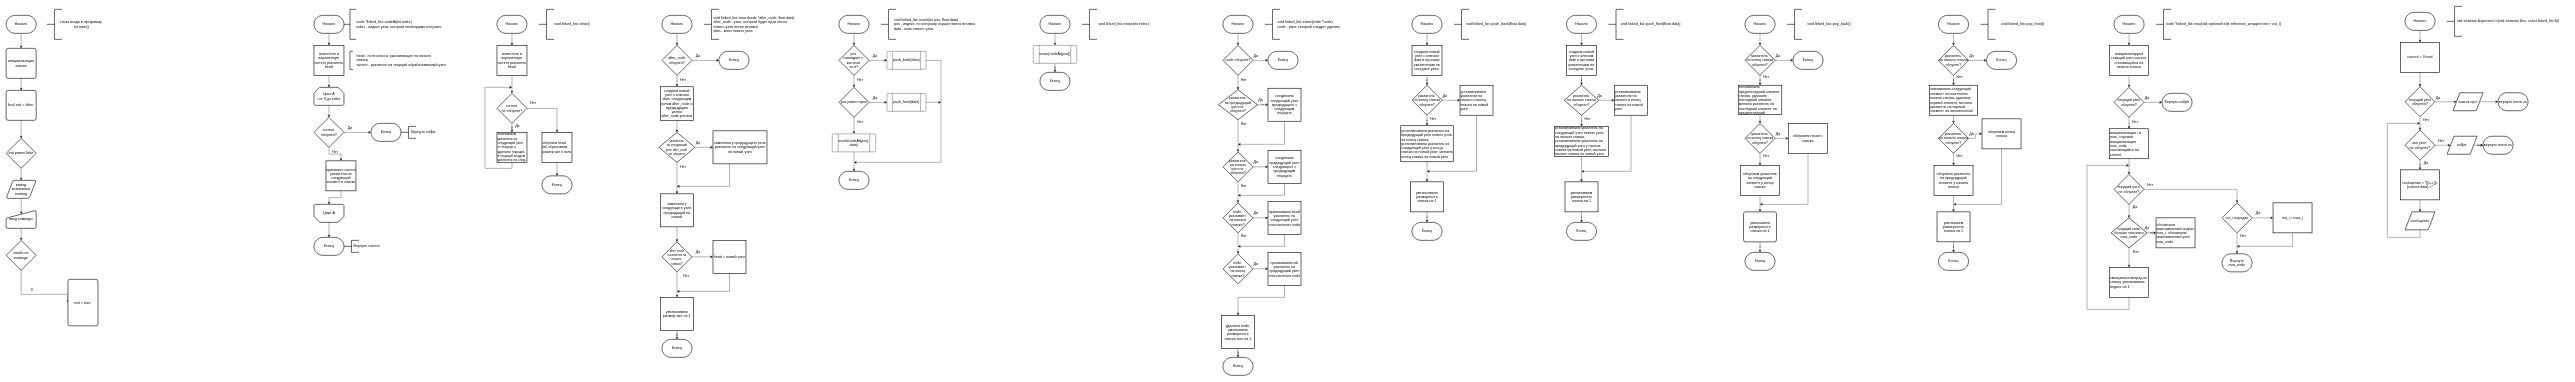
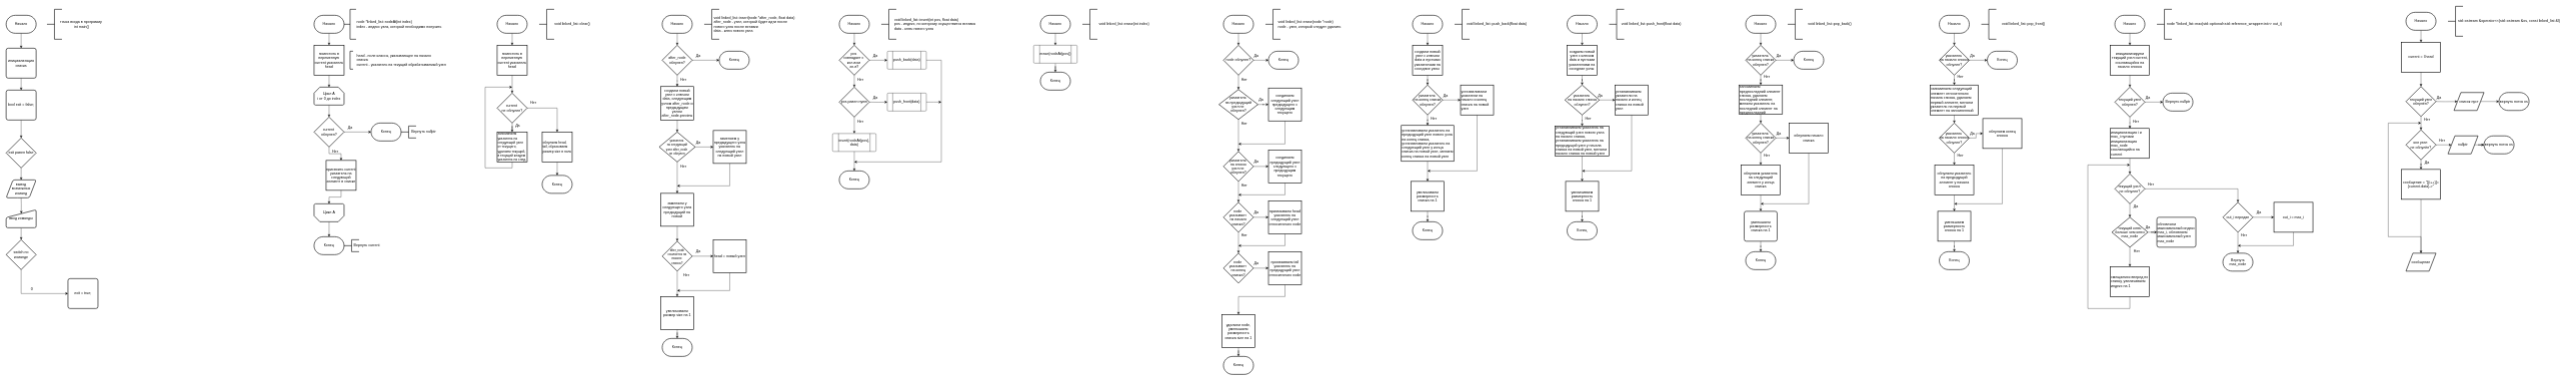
- <mxCell id="78" value="заменяем у предыдущего узла указатель на следующий узел на новый узел" style="rounded=0;whiteSpace=wrap;html=1;absoluteArcSize=1;arcSize=14;strokeWidth=2;" parent="1" vertex="1"><mxGeometry x="2376" y="435" width="180" height="110" as="geometry" /></mxCell>
+ <mxCell id="78" value="заменяем у предыдущего узла указатель на следующий узел на новый узел" style="rounded=0;whiteSpace=wrap;html=1;absoluteArcSize=1;arcSize=14;strokeWidth=2;" parent="1" vertex="1"><mxGeometry x="2376" y="435" width="110" height="110" as="geometry" /></mxCell>
- <mxCell id="302" value="сообщение" style="shape=parallelogram;html=1;strokeWidth=2;perimeter=parallelogramPerimeter;whiteSpace=wrap;rounded=0;arcSize=12;size=0.23;" parent="1" vertex="1"><mxGeometry x="8016" y="705.003" width="100" height="60" as="geometry" /></mxCell>
+ <mxCell id="302" value="сообщение" style="shape=parallelogram;html=1;strokeWidth=2;perimeter=parallelogramPerimeter;whiteSpace=wrap;rounded=0;arcSize=12;size=0.23;" parent="1" vertex="1"><mxGeometry x="8016" y="845.003" width="100" height="60" as="geometry" /></mxCell>
- <mxCell id="265" value="обновляем максимальный индекс max_i, обновляем максимальный узел max_node" style="rounded=0;whiteSpace=wrap;html=1;absoluteArcSize=1;arcSize=14;strokeWidth=2;align=left;" parent="1" vertex="1"><mxGeometry x="7186" y="725" width="130" height="100" as="geometry" /></mxCell>
+ <mxCell id="265" value="обновляем максимальный индекс max_i, обновляем максимальный узел max_node" style="whiteSpace=wrap;html=1;absoluteArcSize=1;arcSize=14;strokeWidth=2;align=left;rounded=1;" parent="1" vertex="1"><mxGeometry x="7186" y="725" width="130" height="100" as="geometry" /></mxCell>
- <mxCell id="18" value="exit = true;" style="rounded=1;whiteSpace=wrap;html=1;absoluteArcSize=1;arcSize=14;strokeWidth=2;" parent="1" vertex="1"><mxGeometry x="226" y="930" width="100" height="155" as="geometry" /></mxCell>
+ <mxCell id="18" value="exit = true;" style="rounded=1;whiteSpace=wrap;html=1;absoluteArcSize=1;arcSize=14;strokeWidth=2;" parent="1" vertex="1"><mxGeometry x="226" y="930" width="100" height="100" as="geometry" /></mxCell>
